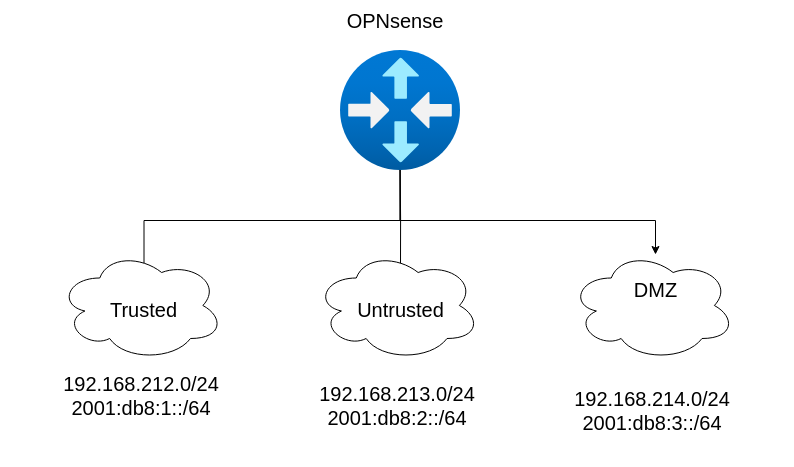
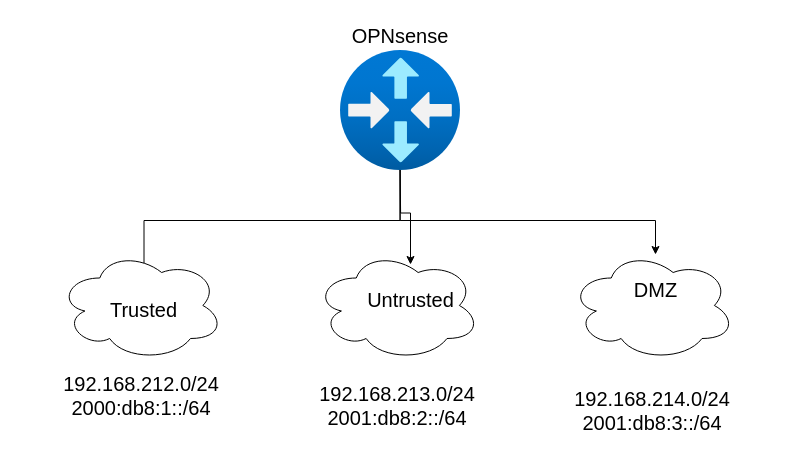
- <mxCell id="18" value="&lt;font style=&quot;font-size: 20px;&quot;&gt;OPNsense&lt;/font&gt;" style="text;html=1;whiteSpace=wrap;strokeColor=none;fillColor=none;align=center;verticalAlign=middle;rounded=0;" vertex="1" parent="1"><mxGeometry x="315" y="5" width="160" height="30" as="geometry" /></mxCell>
+ <mxCell id="18" value="&lt;font style=&quot;font-size: 20px;&quot;&gt;OPNsense&lt;/font&gt;" style="text;html=1;whiteSpace=wrap;strokeColor=none;fillColor=none;align=center;verticalAlign=middle;rounded=0;" vertex="1" parent="1"><mxGeometry x="320" y="20" width="160" height="30" as="geometry" /></mxCell>
- <mxCell id="11" value="&lt;font style=&quot;font-size: 20px;&quot;&gt;Untrusted&lt;/font&gt;" style="text;html=1;whiteSpace=wrap;strokeColor=none;fillColor=none;align=center;verticalAlign=middle;rounded=0;" vertex="1" parent="9"><mxGeometry x="18" y="24" width="135" height="70" as="geometry" /></mxCell>
+ <mxCell id="11" value="&lt;font style=&quot;font-size: 20px;&quot;&gt;Untrusted&lt;/font&gt;" style="text;html=1;whiteSpace=wrap;strokeColor=none;fillColor=none;align=center;verticalAlign=middle;rounded=0;" vertex="1" parent="9"><mxGeometry x="28" y="14" width="135" height="70" as="geometry" /></mxCell>
- <mxCell id="8" value="&lt;font style=&quot;font-size: 20px;&quot;&gt;192.168.212.0/24&lt;br&gt;2001:db8:1::/64&lt;/font&gt;" style="text;html=1;whiteSpace=wrap;strokeColor=none;fillColor=none;align=center;verticalAlign=middle;rounded=0;" vertex="1" parent="1"><mxGeometry x="20.5" y="360" width="240" height="70" as="geometry" /></mxCell>
+ <mxCell id="8" value="&lt;font style=&quot;font-size: 20px;&quot;&gt;192.168.212.0/24&lt;br&gt;2000:db8:1::/64&lt;/font&gt;" style="text;html=1;whiteSpace=wrap;strokeColor=none;fillColor=none;align=center;verticalAlign=middle;rounded=0;" vertex="1" parent="1"><mxGeometry x="20.5" y="360" width="240" height="70" as="geometry" /></mxCell>
